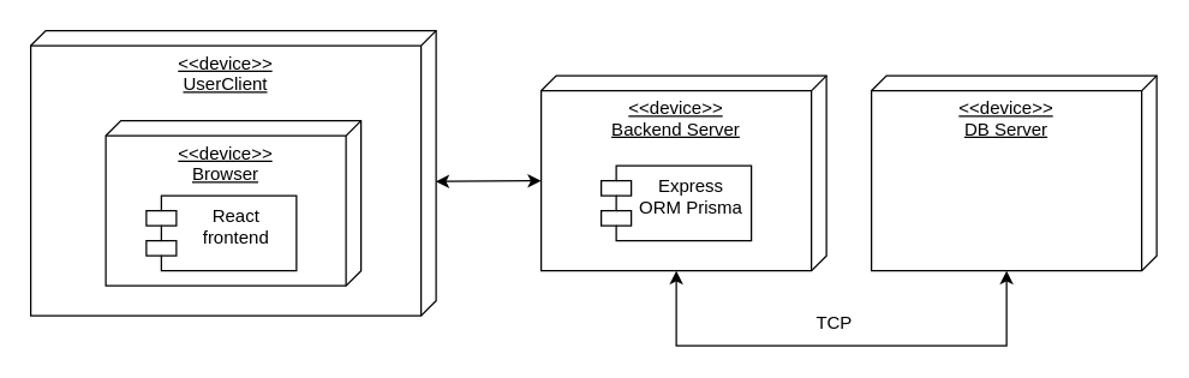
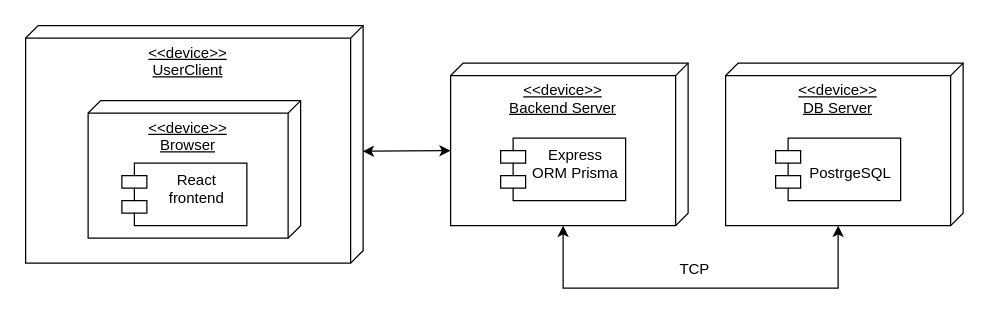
+ <mxCell id="3" value="&lt;div style=&quot;&quot;&gt;&lt;span style=&quot;background-color: initial;&quot;&gt;&lt;br&gt;&lt;/span&gt;&lt;/div&gt;&lt;div style=&quot;&quot;&gt;&lt;span style=&quot;background-color: initial;&quot;&gt;PostrgeSQL&lt;/span&gt;&lt;/div&gt;" style="shape=module;align=center;spacingLeft=20;align=center;verticalAlign=top;whiteSpace=wrap;html=1;" vertex="1" parent="1"><mxGeometry x="620" y="110" width="100" height="50" as="geometry" /></mxCell>
